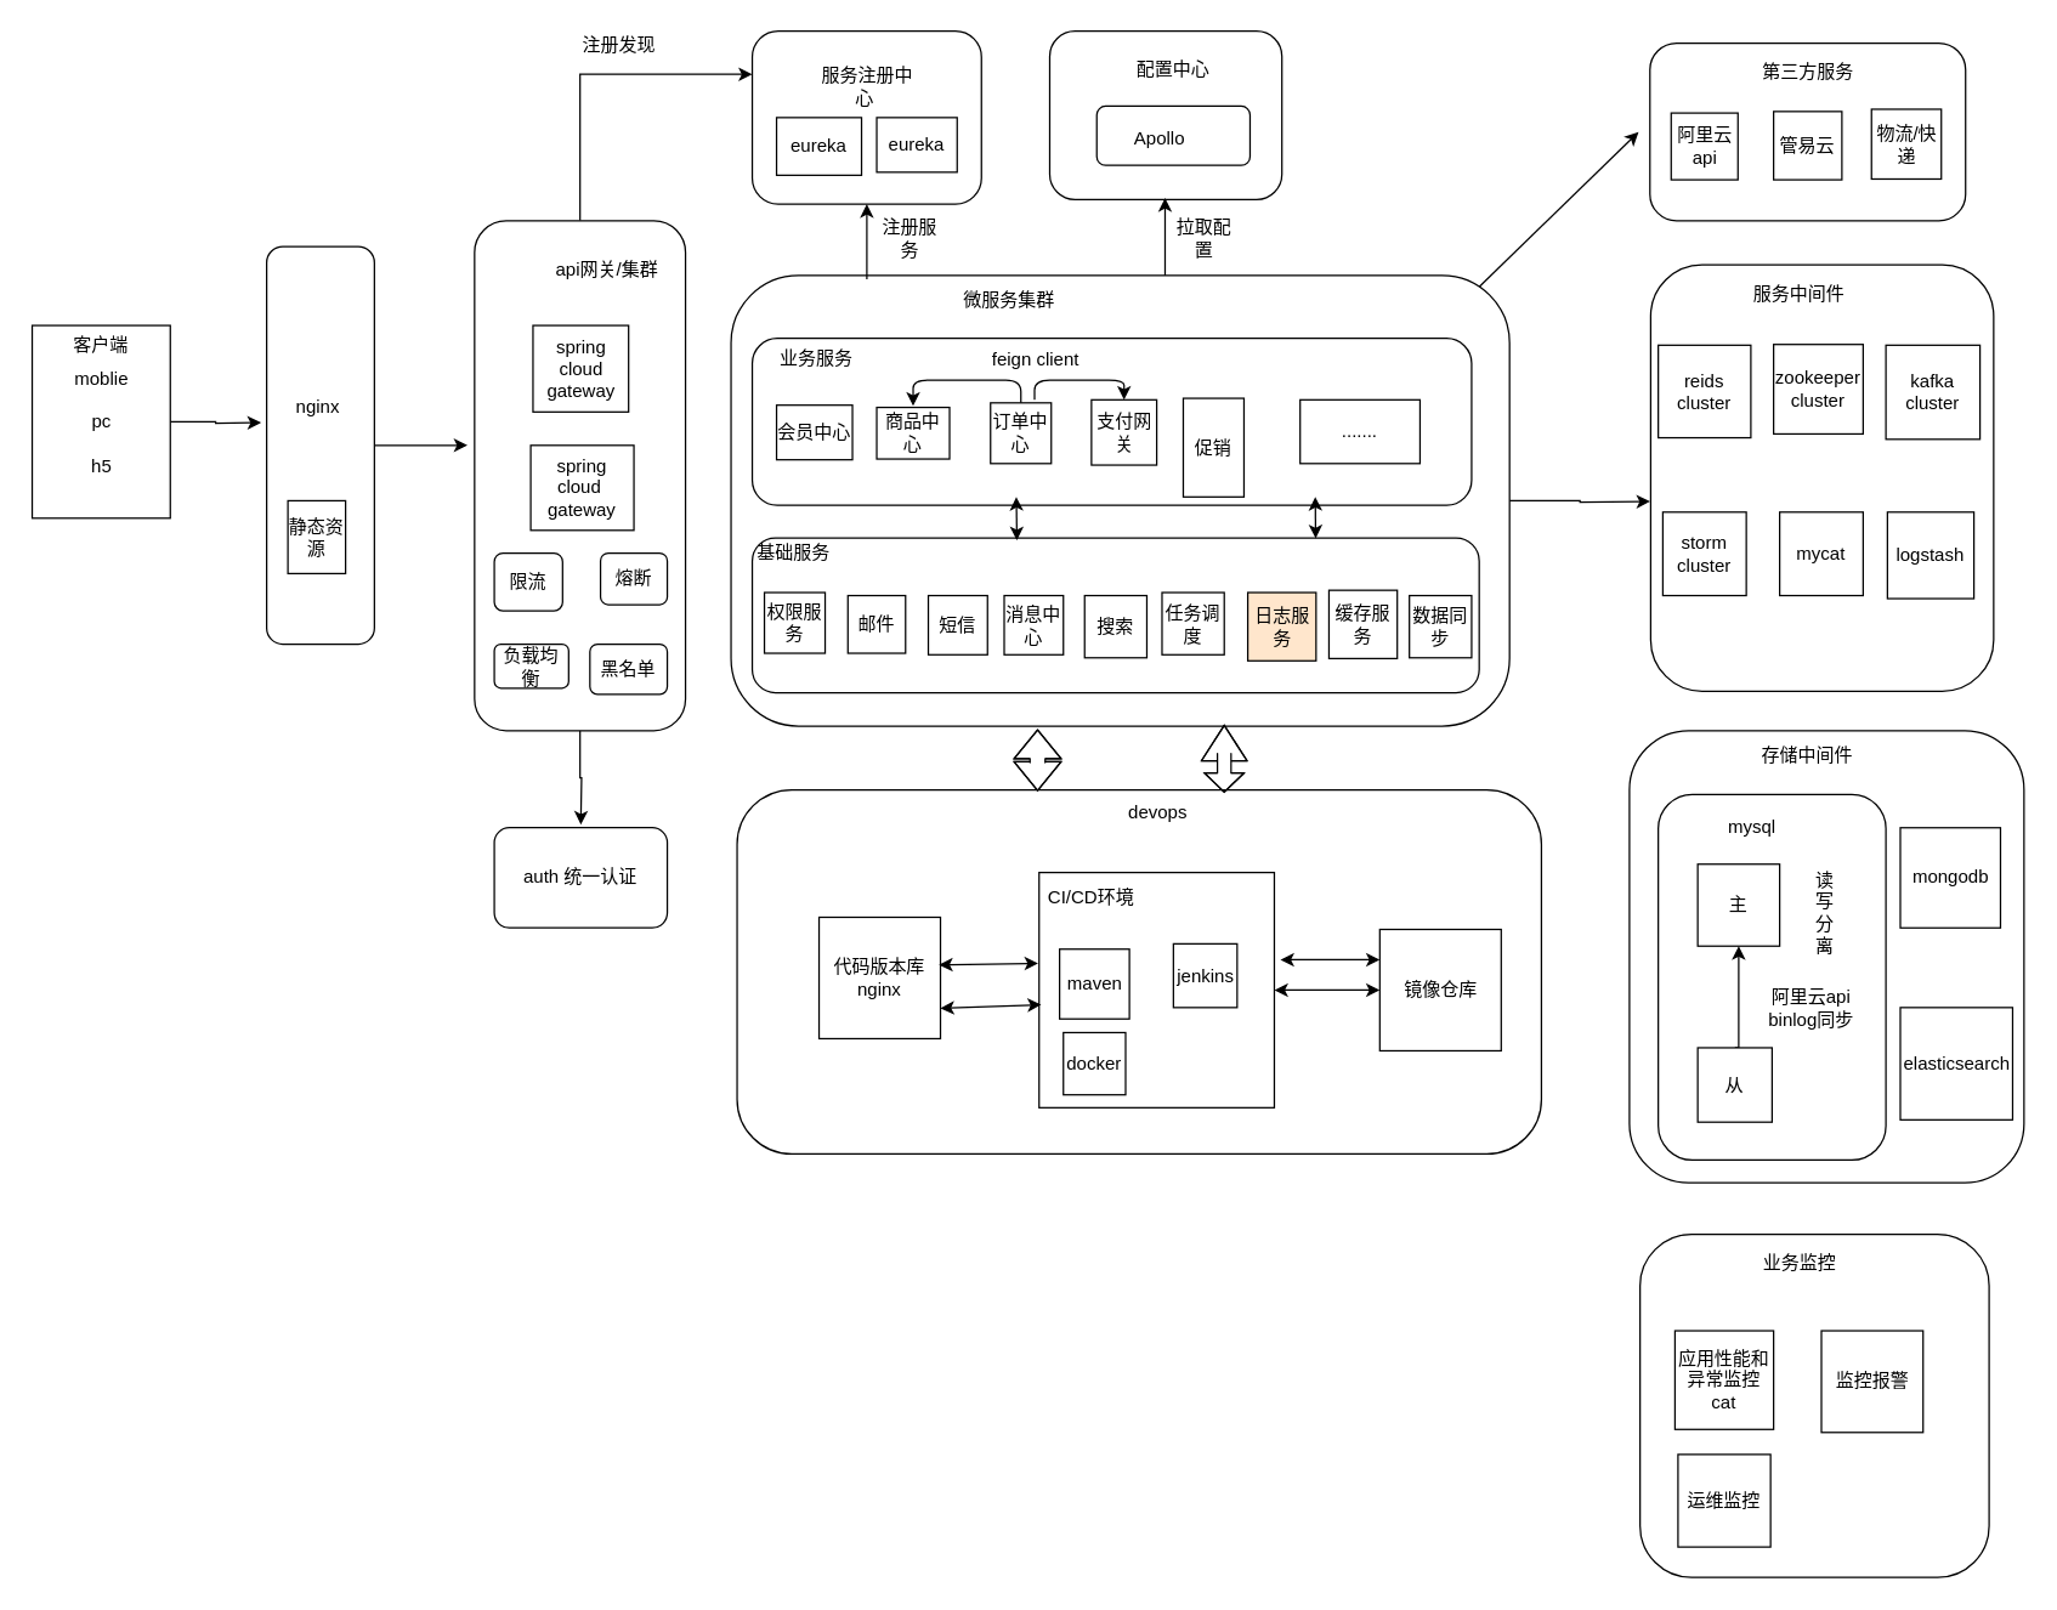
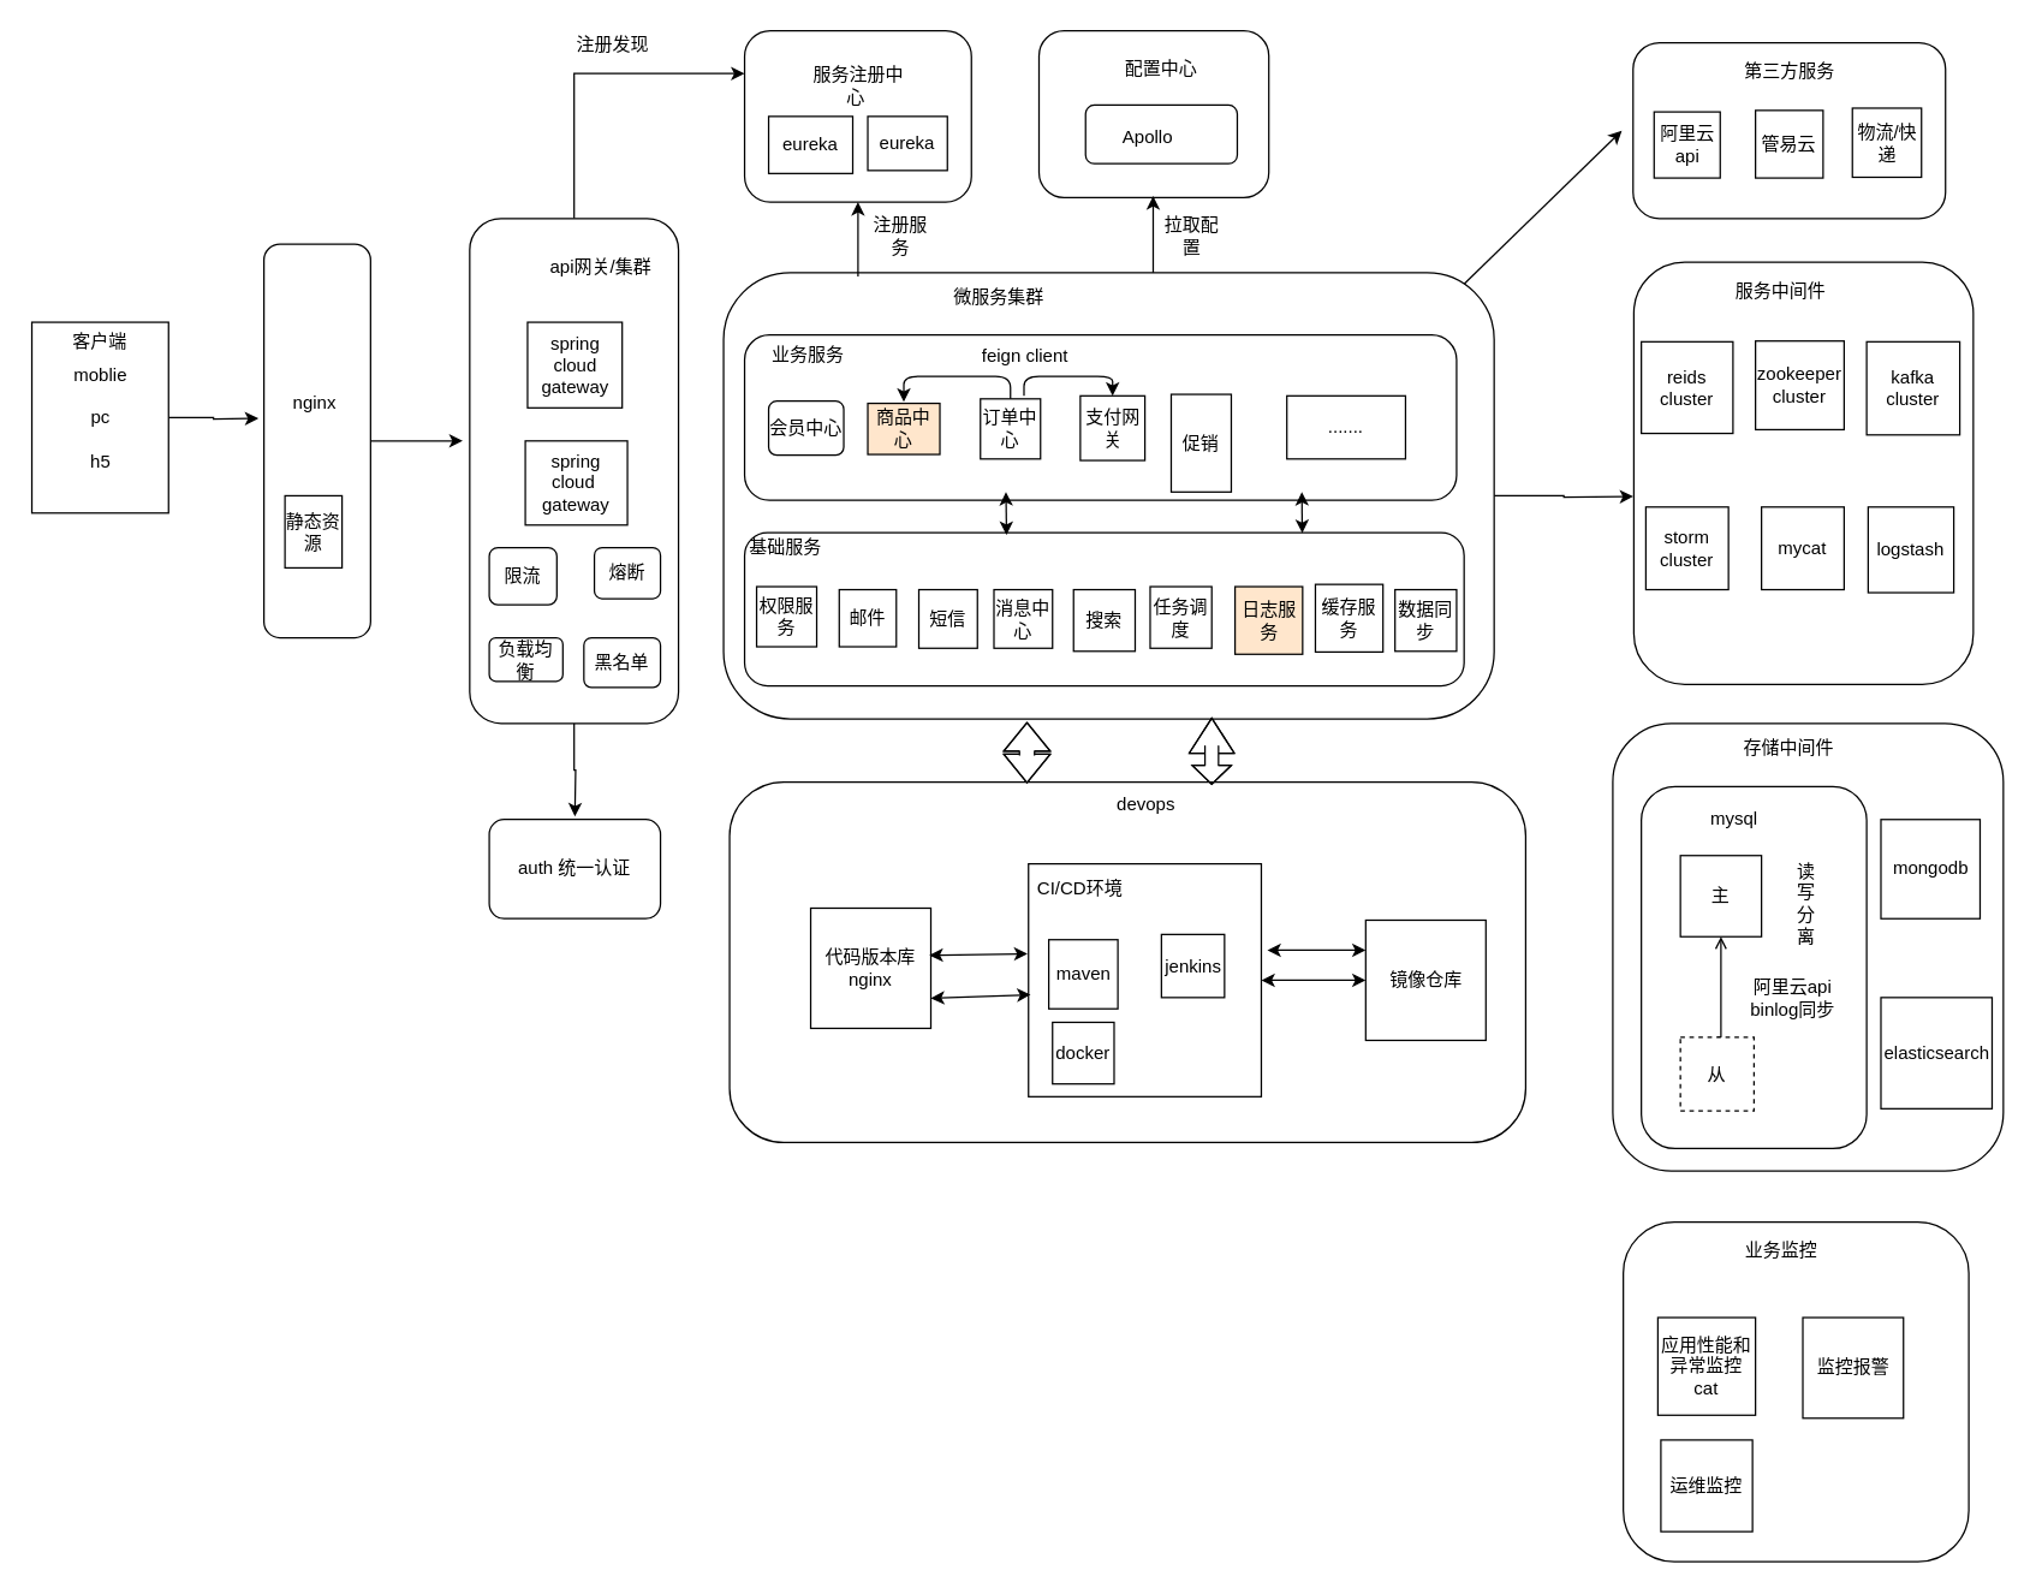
- <mxCell id="33" value="会员中心" style="rounded=0;whiteSpace=wrap;html=1;align=center;" vertex="1" parent="1"><mxGeometry x="511" y="266.5" width="50" height="36" as="geometry" /></mxCell>
+ <mxCell id="33" value="会员中心" style="whiteSpace=wrap;html=1;align=center;rounded=1;" vertex="1" parent="1"><mxGeometry x="511" y="266.5" width="50" height="36" as="geometry" /></mxCell>
- <mxCell id="34" value="商品中心" style="rounded=0;whiteSpace=wrap;html=1;align=center;" vertex="1" parent="1"><mxGeometry x="577" y="268" width="48" height="34" as="geometry" /></mxCell>
+ <mxCell id="34" value="商品中心" style="rounded=0;whiteSpace=wrap;html=1;align=center;fillColor=#ffe6cc;" vertex="1" parent="1"><mxGeometry x="577" y="268" width="48" height="34" as="geometry" /></mxCell>
- <mxCell id="81" style="edgeStyle=orthogonalEdgeStyle;rounded=0;orthogonalLoop=1;jettySize=auto;html=1;exitX=0.5;exitY=0;exitDx=0;exitDy=0;entryX=0.5;entryY=1;entryDx=0;entryDy=0;" edge="1" parent="1" source="82" target="79"><mxGeometry relative="1" as="geometry"><Array as="points"><mxPoint x="1145" y="690" /></Array></mxGeometry></mxCell>
+ <mxCell id="81" style="edgeStyle=orthogonalEdgeStyle;rounded=0;orthogonalLoop=1;jettySize=auto;html=1;exitX=0.5;exitY=0;exitDx=0;exitDy=0;entryX=0.5;entryY=1;entryDx=0;entryDy=0;endArrow=open;" edge="1" parent="1" source="82" target="79"><mxGeometry relative="1" as="geometry"><Array as="points"><mxPoint x="1145" y="690" /></Array></mxGeometry></mxCell>
- <mxCell id="82" value="从" style="whiteSpace=wrap;html=1;aspect=fixed;align=center;" vertex="1" parent="1"><mxGeometry x="1118" y="690" width="49" height="49" as="geometry" /></mxCell>
+ <mxCell id="82" value="从" style="whiteSpace=wrap;html=1;aspect=fixed;align=center;dashed=1;" vertex="1" parent="1"><mxGeometry x="1118" y="690" width="49" height="49" as="geometry" /></mxCell>
